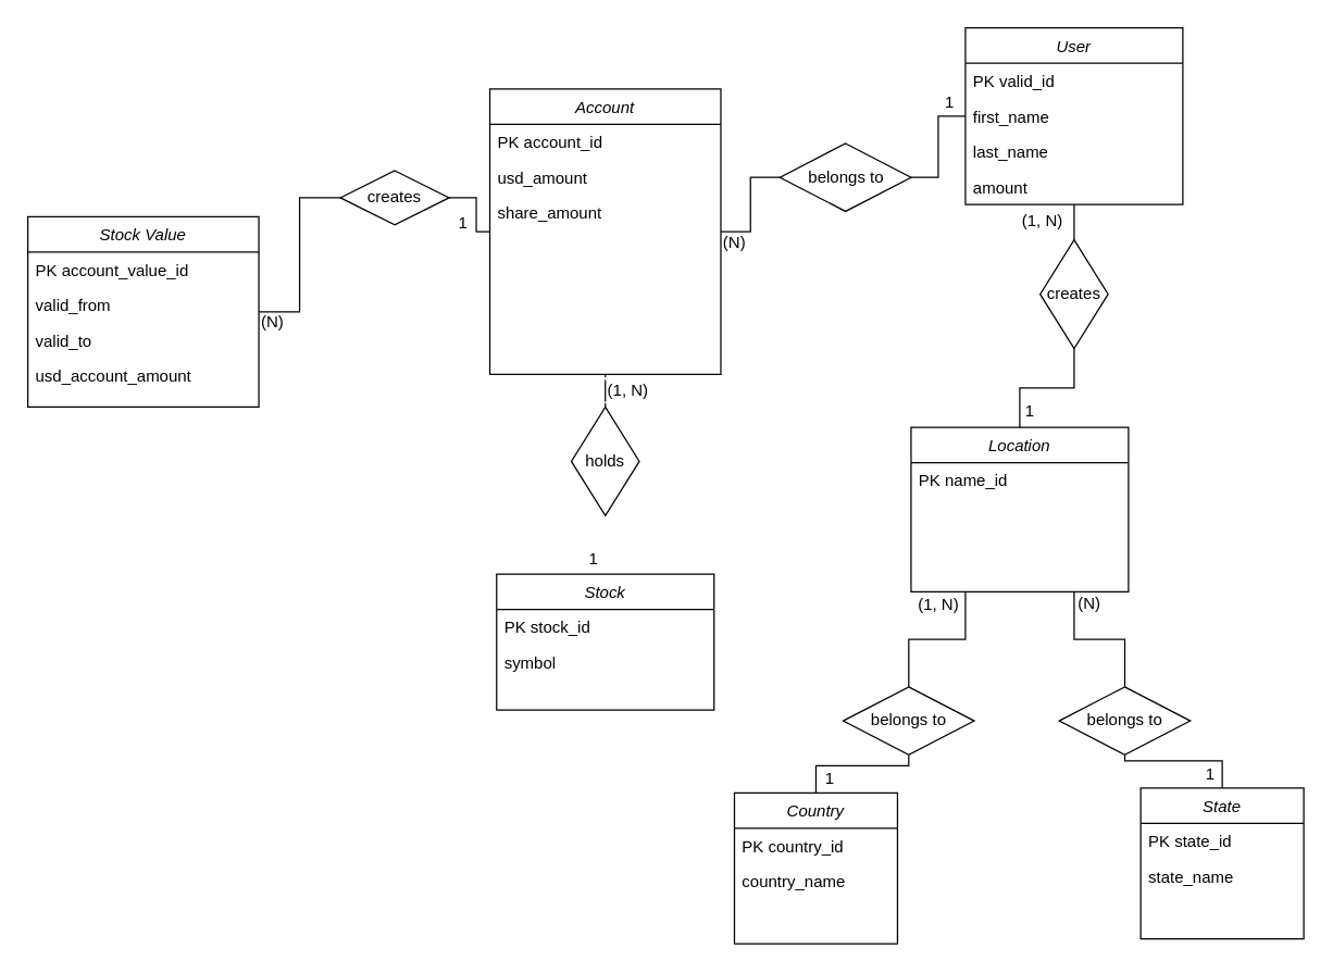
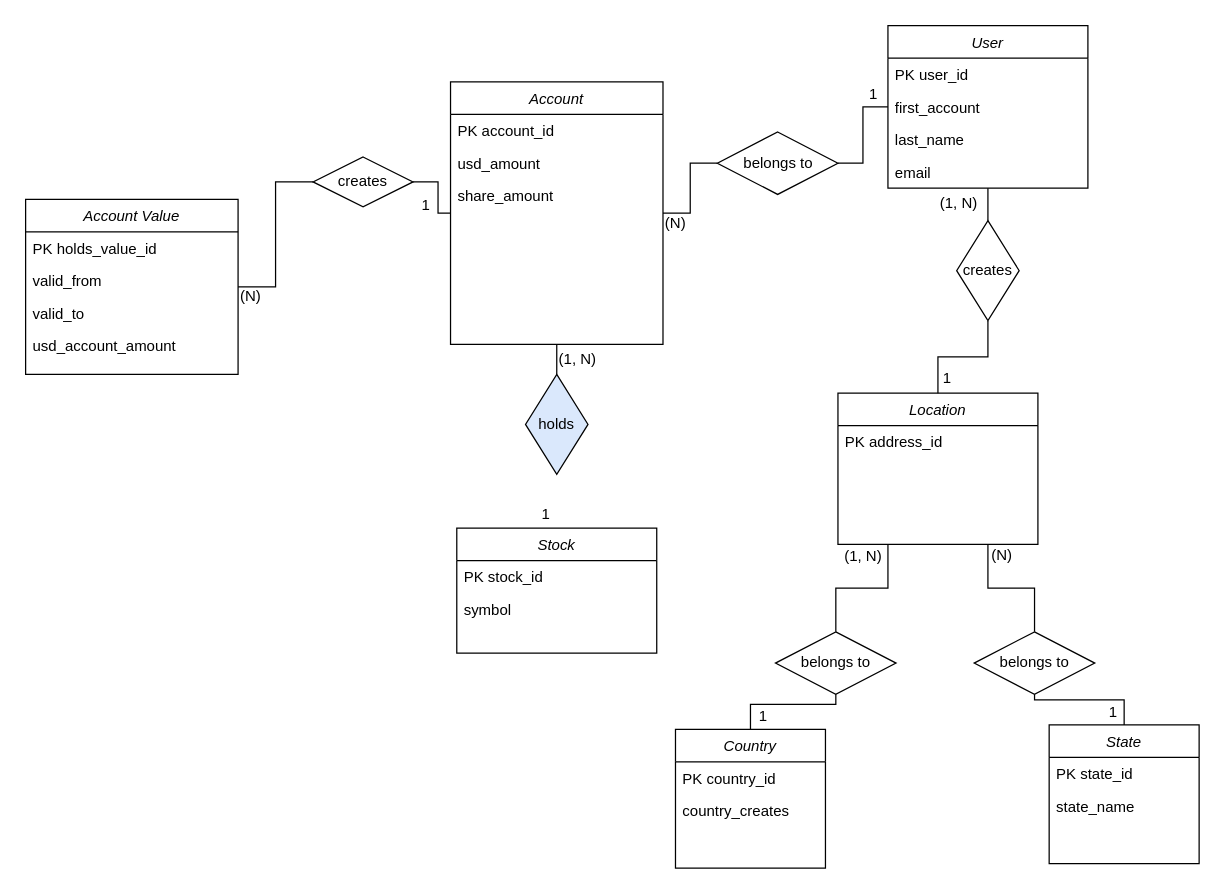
- <mxCell id="10" value="PK valid_id" style="text;align=left;verticalAlign=top;spacingLeft=4;spacingRight=4;overflow=hidden;rotatable=0;points=[[0,0.5],[1,0.5]];portConstraint=eastwest;" parent="9" vertex="1"><mxGeometry y="26" width="160" height="26" as="geometry" /></mxCell>
+ <mxCell id="10" value="PK user_id" style="text;align=left;verticalAlign=top;spacingLeft=4;spacingRight=4;overflow=hidden;rotatable=0;points=[[0,0.5],[1,0.5]];portConstraint=eastwest;" parent="9" vertex="1"><mxGeometry y="26" width="160" height="26" as="geometry" /></mxCell>
- <mxCell id="11" value="first_name" style="text;align=left;verticalAlign=top;spacingLeft=4;spacingRight=4;overflow=hidden;rotatable=0;points=[[0,0.5],[1,0.5]];portConstraint=eastwest;rounded=0;shadow=0;html=0;" parent="9" vertex="1"><mxGeometry y="52" width="160" height="26" as="geometry" /></mxCell>
+ <mxCell id="11" value="first_account" style="text;align=left;verticalAlign=top;spacingLeft=4;spacingRight=4;overflow=hidden;rotatable=0;points=[[0,0.5],[1,0.5]];portConstraint=eastwest;rounded=0;shadow=0;html=0;" parent="9" vertex="1"><mxGeometry y="52" width="160" height="26" as="geometry" /></mxCell>
- <mxCell id="13" value="amount" style="text;align=left;verticalAlign=top;spacingLeft=4;spacingRight=4;overflow=hidden;rotatable=0;points=[[0,0.5],[1,0.5]];portConstraint=eastwest;rounded=0;shadow=0;html=0;" parent="9" vertex="1"><mxGeometry y="104" width="160" height="26" as="geometry" /></mxCell>
+ <mxCell id="13" value="email" style="text;align=left;verticalAlign=top;spacingLeft=4;spacingRight=4;overflow=hidden;rotatable=0;points=[[0,0.5],[1,0.5]];portConstraint=eastwest;rounded=0;shadow=0;html=0;" parent="9" vertex="1"><mxGeometry y="104" width="160" height="26" as="geometry" /></mxCell>
- <mxCell id="20" value="Stock Value" style="swimlane;fontStyle=2;align=center;verticalAlign=top;childLayout=stackLayout;horizontal=1;startSize=26;horizontalStack=0;resizeParent=1;resizeLast=0;collapsible=1;marginBottom=0;rounded=0;shadow=0;strokeWidth=1;" parent="1" vertex="1"><mxGeometry x="20" y="159" width="170" height="140" as="geometry"><mxRectangle x="220" y="120" width="160" height="26" as="alternateBounds" /></mxGeometry></mxCell>
+ <mxCell id="20" value="Account Value" style="swimlane;fontStyle=2;align=center;verticalAlign=top;childLayout=stackLayout;horizontal=1;startSize=26;horizontalStack=0;resizeParent=1;resizeLast=0;collapsible=1;marginBottom=0;rounded=0;shadow=0;strokeWidth=1;" parent="1" vertex="1"><mxGeometry x="20" y="159" width="170" height="140" as="geometry"><mxRectangle x="220" y="120" width="160" height="26" as="alternateBounds" /></mxGeometry></mxCell>
- <mxCell id="21" value="PK account_value_id" style="text;align=left;verticalAlign=top;spacingLeft=4;spacingRight=4;overflow=hidden;rotatable=0;points=[[0,0.5],[1,0.5]];portConstraint=eastwest;" parent="20" vertex="1"><mxGeometry y="26" width="170" height="26" as="geometry" /></mxCell>
+ <mxCell id="21" value="PK holds_value_id" style="text;align=left;verticalAlign=top;spacingLeft=4;spacingRight=4;overflow=hidden;rotatable=0;points=[[0,0.5],[1,0.5]];portConstraint=eastwest;" parent="20" vertex="1"><mxGeometry y="26" width="170" height="26" as="geometry" /></mxCell>
- <mxCell id="38" style="edgeStyle=orthogonalEdgeStyle;rounded=0;orthogonalLoop=1;jettySize=auto;html=1;startArrow=none;startFill=0;endArrow=none;endFill=0;dashed=1;" parent="1" source="39" target="2" edge="1"><mxGeometry relative="1" as="geometry" /></mxCell>
+ <mxCell id="38" style="edgeStyle=orthogonalEdgeStyle;rounded=0;orthogonalLoop=1;jettySize=auto;html=1;startArrow=none;startFill=0;endArrow=none;endFill=0;" parent="1" source="39" target="2" edge="1"><mxGeometry relative="1" as="geometry" /></mxCell>
- <mxCell id="39" value="holds" style="rhombus;whiteSpace=wrap;html=1;" parent="1" vertex="1"><mxGeometry x="420" y="299" width="50" height="80" as="geometry" /></mxCell>
+ <mxCell id="39" value="holds" style="rhombus;whiteSpace=wrap;html=1;fillColor=#dae8fc;" parent="1" vertex="1"><mxGeometry x="420" y="299" width="50" height="80" as="geometry" /></mxCell>
- <mxCell id="15" value="PK name_id" style="text;align=left;verticalAlign=top;spacingLeft=4;spacingRight=4;overflow=hidden;rotatable=0;points=[[0,0.5],[1,0.5]];portConstraint=eastwest;" parent="14" vertex="1"><mxGeometry y="26" width="160" height="26" as="geometry" /></mxCell>
+ <mxCell id="15" value="PK address_id" style="text;align=left;verticalAlign=top;spacingLeft=4;spacingRight=4;overflow=hidden;rotatable=0;points=[[0,0.5],[1,0.5]];portConstraint=eastwest;" parent="14" vertex="1"><mxGeometry y="26" width="160" height="26" as="geometry" /></mxCell>
- <mxCell id="43" value="country_name" style="text;align=left;verticalAlign=top;spacingLeft=4;spacingRight=4;overflow=hidden;rotatable=0;points=[[0,0.5],[1,0.5]];portConstraint=eastwest;" parent="41" vertex="1"><mxGeometry y="52" width="120" height="26" as="geometry" /></mxCell>
+ <mxCell id="43" value="country_creates" style="text;align=left;verticalAlign=top;spacingLeft=4;spacingRight=4;overflow=hidden;rotatable=0;points=[[0,0.5],[1,0.5]];portConstraint=eastwest;" parent="41" vertex="1"><mxGeometry y="52" width="120" height="26" as="geometry" /></mxCell>
